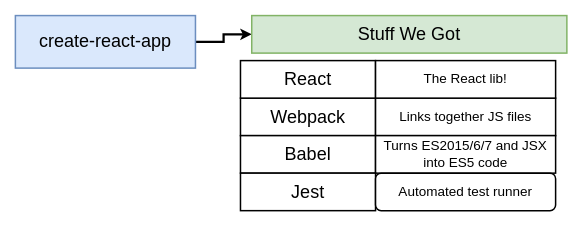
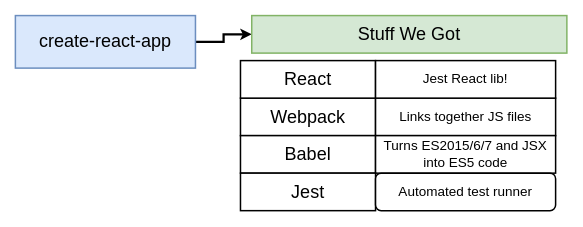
- <mxCell id="10" value="The React lib!" style="rounded=0;whiteSpace=wrap;html=1;strokeColor=#000000;strokeWidth=2;fillColor=#ffffff;fontSize=18;fontColor=#000000;align=center;" parent="1" vertex="1"><mxGeometry x="500" y="80" width="240" height="50" as="geometry" /></mxCell>
+ <mxCell id="10" value="Jest React lib!" style="rounded=0;whiteSpace=wrap;html=1;strokeColor=#000000;strokeWidth=2;fillColor=#ffffff;fontSize=18;fontColor=#000000;align=center;" parent="1" vertex="1"><mxGeometry x="500" y="80" width="240" height="50" as="geometry" /></mxCell>
